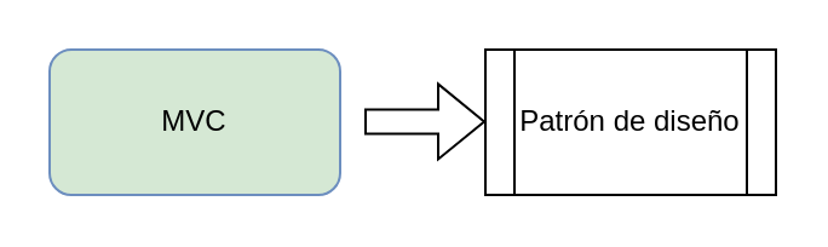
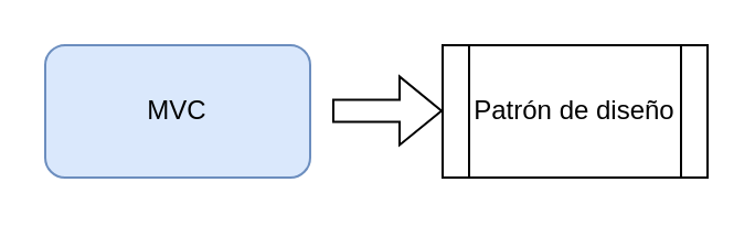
- <mxCell id="2" value="MVC" style="rounded=1;whiteSpace=wrap;html=1;fillColor=#d5e8d4;strokeColor=#6c8ebf;" vertex="1" parent="1"><mxGeometry x="20" y="20" width="120" height="60" as="geometry" /></mxCell>
+ <mxCell id="2" value="MVC" style="rounded=1;whiteSpace=wrap;html=1;fillColor=#dae8fc;strokeColor=#6c8ebf;" vertex="1" parent="1"><mxGeometry x="20" y="20" width="120" height="60" as="geometry" /></mxCell>
